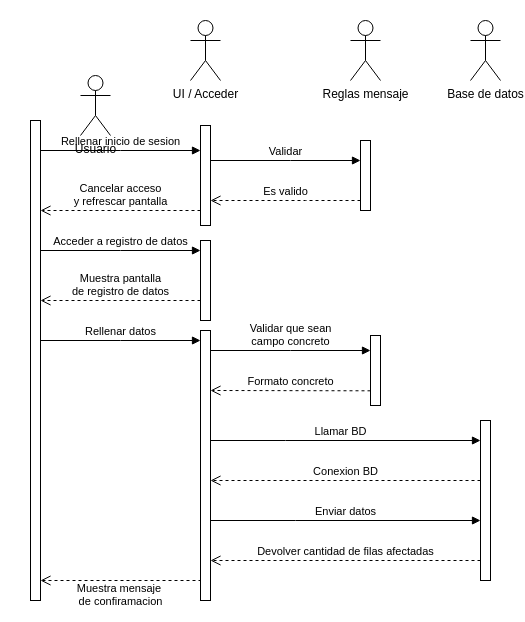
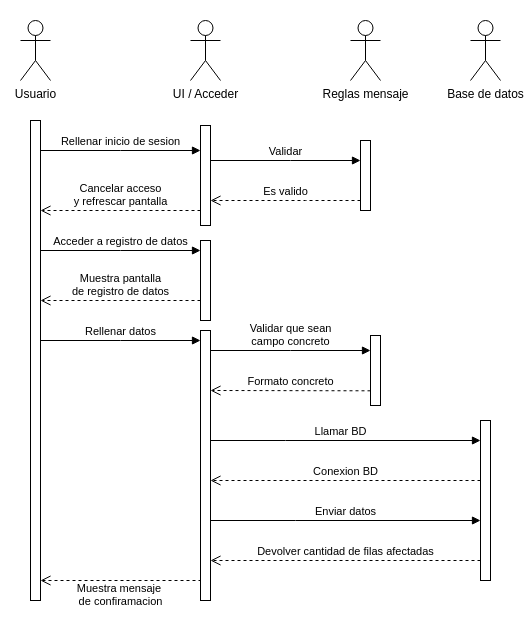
- <mxCell id="5" value="Usuario" style="shape=umlActor;verticalLabelPosition=bottom;verticalAlign=top;html=1;" vertex="1" parent="1"><mxGeometry x="80" y="75" width="30" height="60" as="geometry" /></mxCell>
+ <mxCell id="5" value="Usuario" style="shape=umlActor;verticalLabelPosition=bottom;verticalAlign=top;html=1;" vertex="1" parent="1"><mxGeometry x="20" y="20" width="30" height="60" as="geometry" /></mxCell>
